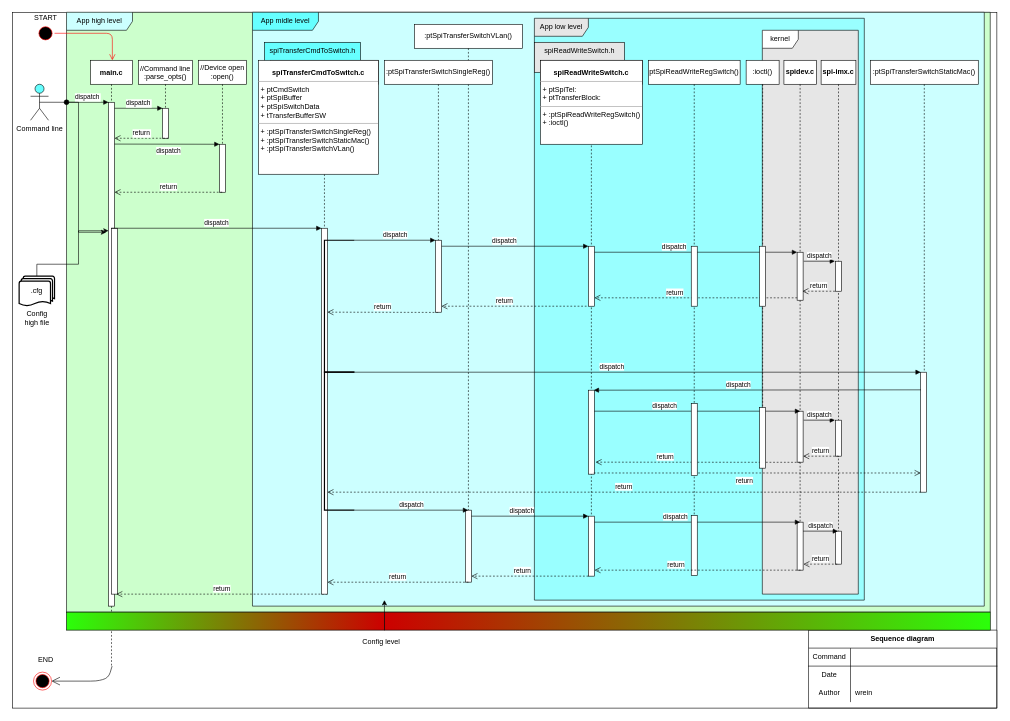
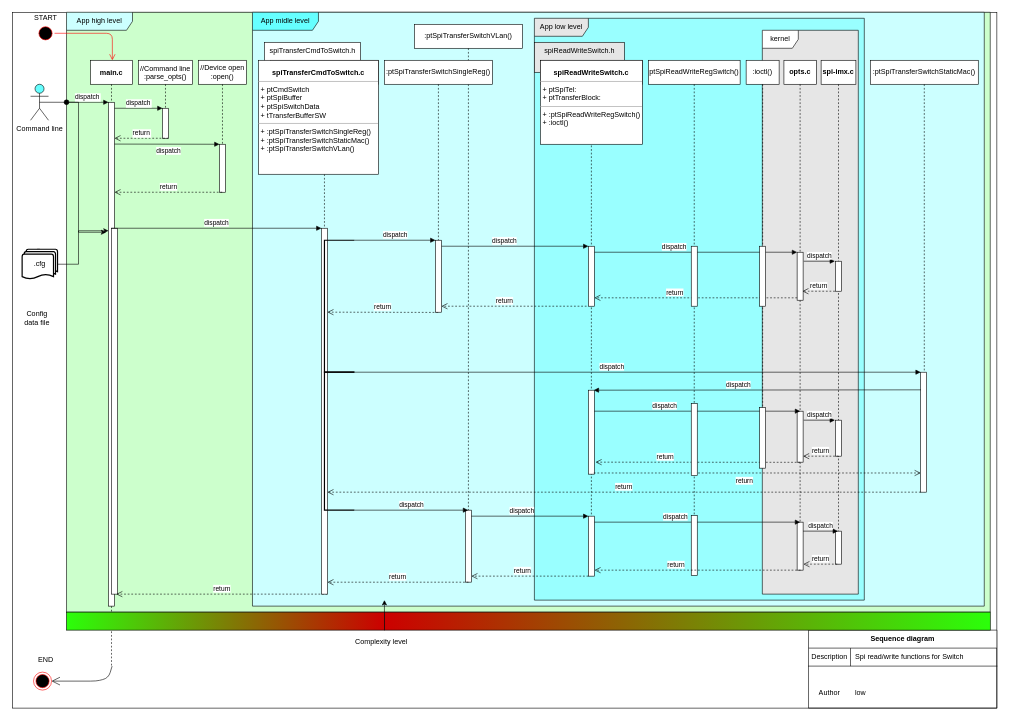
- <mxCell id="8" value="spiTransferCmdToSwitch.h" style="html=1;verticalAlign=top;fillColor=#66ffff;" parent="1" vertex="1"><mxGeometry x="440" y="70" width="160" height="50" as="geometry" /></mxCell>
+ <mxCell id="8" value="spiTransferCmdToSwitch.h" style="html=1;verticalAlign=top;" parent="1" vertex="1"><mxGeometry x="440" y="70" width="160" height="50" as="geometry" /></mxCell>
- <mxCell id="36" value="&lt;b&gt;spidev.c&lt;/b&gt;" style="shape=umlLifeline;perimeter=lifelinePerimeter;whiteSpace=wrap;html=1;container=1;collapsible=0;recursiveResize=0;outlineConnect=0;" parent="1" vertex="1"><mxGeometry x="1306" y="100" width="54" height="850" as="geometry" /></mxCell>
+ <mxCell id="36" value="&lt;b&gt;opts.c&lt;/b&gt;" style="shape=umlLifeline;perimeter=lifelinePerimeter;whiteSpace=wrap;html=1;container=1;collapsible=0;recursiveResize=0;outlineConnect=0;" parent="1" vertex="1"><mxGeometry x="1306" y="100" width="54" height="850" as="geometry" /></mxCell>
- <mxCell id="96" value=".cfg" style="strokeWidth=2;html=1;shape=mxgraph.flowchart.multi-document;whiteSpace=wrap;" parent="1" vertex="1"><mxGeometry x="31" y="460" width="59" height="50" as="geometry" /></mxCell>
+ <mxCell id="96" value=".cfg" style="strokeWidth=2;html=1;shape=mxgraph.flowchart.multi-document;whiteSpace=wrap;" parent="1" vertex="1"><mxGeometry x="36" y="415" width="59" height="50" as="geometry" /></mxCell>
- <mxCell id="97" value="Config high file" style="text;html=1;strokeColor=none;fillColor=none;align=center;verticalAlign=middle;whiteSpace=wrap;rounded=0;" parent="1" vertex="1"><mxGeometry x="35.5" y="520" width="49.5" height="20" as="geometry" /></mxCell>
+ <mxCell id="97" value="Config data file" style="text;html=1;strokeColor=none;fillColor=none;align=center;verticalAlign=middle;whiteSpace=wrap;rounded=0;" parent="1" vertex="1"><mxGeometry x="35.5" y="520" width="49.5" height="20" as="geometry" /></mxCell>
- <mxCell id="101" value="Config level" style="text;html=1;strokeColor=none;fillColor=none;align=center;verticalAlign=middle;whiteSpace=wrap;rounded=0;" parent="1" vertex="1"><mxGeometry x="580" y="1060" width="110" height="20" as="geometry" /></mxCell>
+ <mxCell id="101" value="Complexity level" style="text;html=1;strokeColor=none;fillColor=none;align=center;verticalAlign=middle;whiteSpace=wrap;rounded=0;" parent="1" vertex="1"><mxGeometry x="580" y="1060" width="110" height="20" as="geometry" /></mxCell>
- <mxCell id="62" value="Command" style="shape=partialRectangle;html=1;whiteSpace=wrap;connectable=0;fillColor=none;top=0;left=0;bottom=0;right=0;overflow=hidden;" parent="61" vertex="1"><mxGeometry width="70" height="30" as="geometry" /></mxCell>
+ <mxCell id="62" value="Description" style="shape=partialRectangle;html=1;whiteSpace=wrap;connectable=0;fillColor=none;top=0;left=0;bottom=0;right=0;overflow=hidden;" parent="61" vertex="1"><mxGeometry width="70" height="30" as="geometry" /></mxCell>
+ <mxCell id="63" value="Spi read/write functions for Switch" style="shape=partialRectangle;html=1;whiteSpace=wrap;connectable=0;fillColor=none;top=0;left=0;bottom=0;right=0;align=left;spacingLeft=6;overflow=hidden;" parent="61" vertex="1"><mxGeometry x="70" width="244" height="30" as="geometry" /></mxCell>
- <mxCell id="65" value="Date" style="shape=partialRectangle;html=1;whiteSpace=wrap;connectable=0;fillColor=none;top=0;left=0;bottom=0;right=0;overflow=hidden;" parent="64" vertex="1"><mxGeometry width="70" height="30" as="geometry" /></mxCell>
- <mxCell id="68" value="wrein" style="shape=partialRectangle;html=1;whiteSpace=wrap;connectable=0;fillColor=none;top=0;left=0;bottom=0;right=0;align=left;spacingLeft=6;overflow=hidden;" parent="66" vertex="1"><mxGeometry x="70" width="244" height="30" as="geometry" /></mxCell>
+ <mxCell id="68" value="low" style="shape=partialRectangle;html=1;whiteSpace=wrap;connectable=0;fillColor=none;top=0;left=0;bottom=0;right=0;align=left;spacingLeft=6;overflow=hidden;" parent="66" vertex="1"><mxGeometry x="70" width="244" height="30" as="geometry" /></mxCell>
